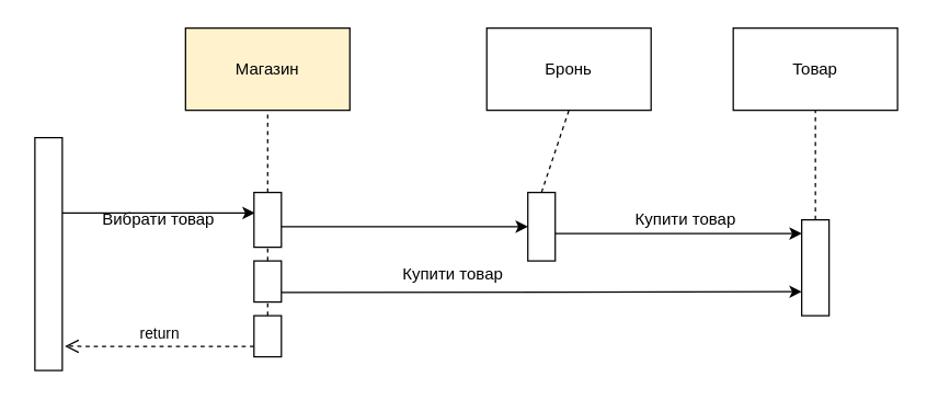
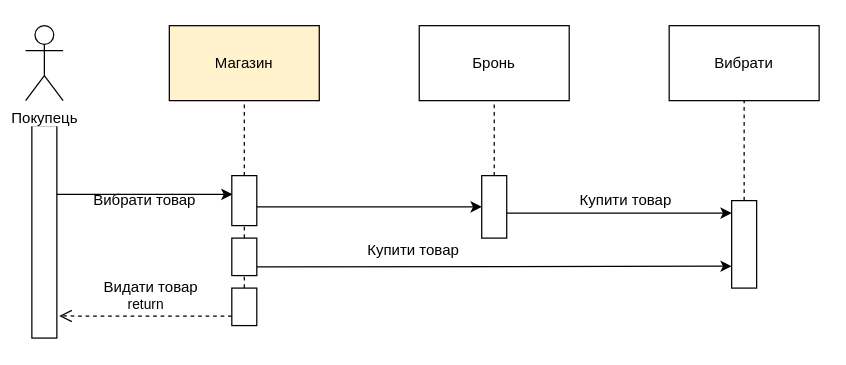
+ <mxCell id="11" value="Покупець" style="shape=umlActor;verticalLabelPosition=bottom;labelBackgroundColor=#ffffff;verticalAlign=top;html=1;" parent="1" vertex="1"><mxGeometry x="20" y="20" width="30" height="60" as="geometry" /></mxCell>
- <mxCell id="13" value="Бронь" style="rounded=0;whiteSpace=wrap;html=1;" parent="1" vertex="1"><mxGeometry x="355" y="20" width="120" height="60" as="geometry" /></mxCell>
+ <mxCell id="13" value="Бронь" style="rounded=0;whiteSpace=wrap;html=1;" parent="1" vertex="1"><mxGeometry x="335" y="20" width="120" height="60" as="geometry" /></mxCell>
- <mxCell id="2" value="Товар" style="rounded=0;whiteSpace=wrap;html=1;" parent="1" vertex="1"><mxGeometry x="535" y="20" width="120" height="60" as="geometry" /></mxCell>
+ <mxCell id="2" value="Вибрати" style="rounded=0;whiteSpace=wrap;html=1;" parent="1" vertex="1"><mxGeometry x="535" y="20" width="120" height="60" as="geometry" /></mxCell>
+ <mxCell id="23" value="Видати товар" style="text;html=1;align=center;verticalAlign=middle;resizable=0;points=[];autosize=1;" parent="1" vertex="1"><mxGeometry x="75" y="220" width="90" height="20" as="geometry" /></mxCell>
